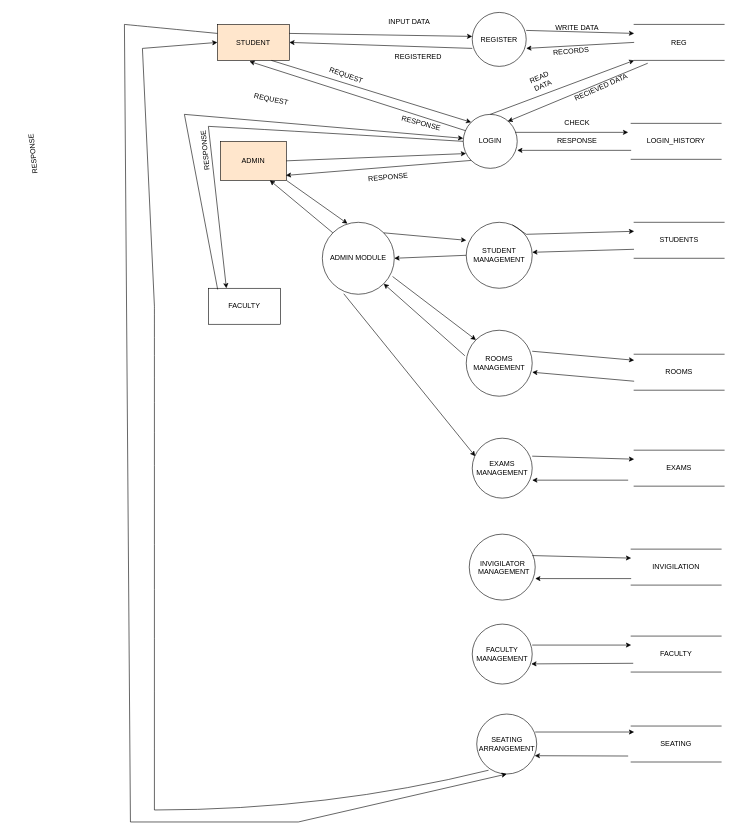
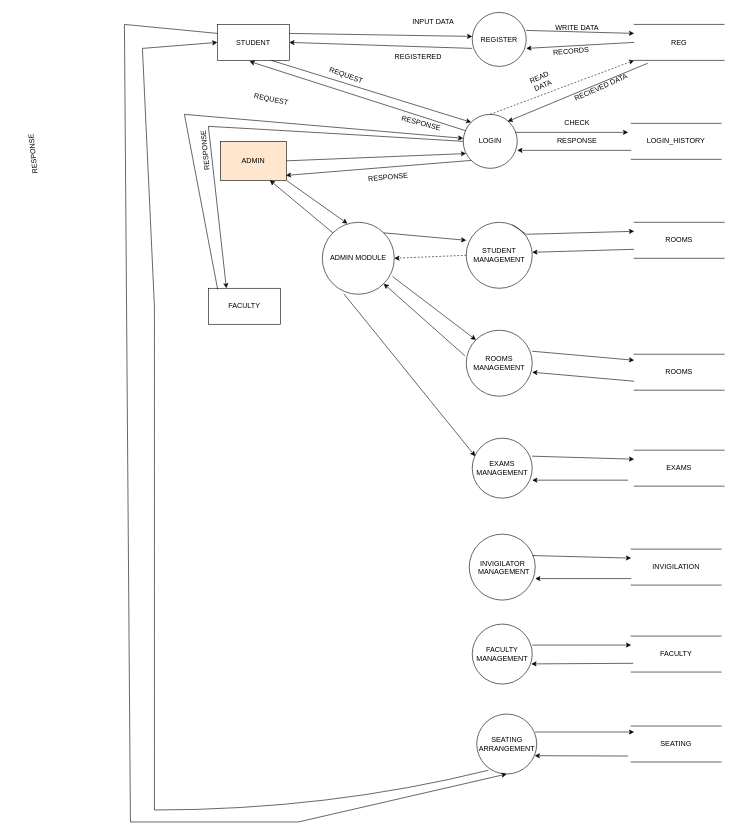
- <mxCell id="37" value="INPUT DATA" style="text;html=1;align=center;verticalAlign=middle;whiteSpace=wrap;rounded=0;" vertex="1" parent="1"><mxGeometry x="637" y="20" width="90" height="30" as="geometry" /></mxCell>
+ <mxCell id="37" value="INPUT DATA" style="text;html=1;align=center;verticalAlign=middle;whiteSpace=wrap;rounded=0;" vertex="1" parent="1"><mxGeometry x="677" y="20" width="90" height="30" as="geometry" /></mxCell>
- <mxCell id="2" value="STUDENT" style="html=1;dashed=0;whiteSpace=wrap;fillColor=#ffe6cc;" vertex="1" parent="1"><mxGeometry x="362" y="40" width="120" height="60" as="geometry" /></mxCell>
+ <mxCell id="2" value="STUDENT" style="html=1;dashed=0;whiteSpace=wrap;" vertex="1" parent="1"><mxGeometry x="362" y="40" width="120" height="60" as="geometry" /></mxCell>
- <mxCell id="44" value="" style="endArrow=classic;html=1;rounded=0;exitX=0.5;exitY=0;exitDx=0;exitDy=0;entryX=0;entryY=1;entryDx=0;entryDy=0;" edge="1" parent="1" source="7" target="10"><mxGeometry width="50" height="50" relative="1" as="geometry"><mxPoint x="858.81" y="144.09" as="sourcePoint" /><mxPoint x="1008.81" y="144.09" as="targetPoint" /></mxGeometry></mxCell>
+ <mxCell id="44" value="" style="endArrow=classic;html=1;rounded=0;exitX=0.5;exitY=0;exitDx=0;exitDy=0;entryX=0;entryY=1;entryDx=0;entryDy=0;dashed=1;" edge="1" parent="1" source="7" target="10"><mxGeometry width="50" height="50" relative="1" as="geometry"><mxPoint x="858.81" y="144.09" as="sourcePoint" /><mxPoint x="1008.81" y="144.09" as="targetPoint" /></mxGeometry></mxCell>
- <mxCell id="22" value="STUDENTS" style="html=1;dashed=0;whiteSpace=wrap;shape=partialRectangle;right=0;left=0;" vertex="1" parent="1"><mxGeometry x="1057" y="370" width="150" height="60" as="geometry" /></mxCell>
+ <mxCell id="22" value="ROOMS" style="html=1;dashed=0;whiteSpace=wrap;shape=partialRectangle;right=0;left=0;" vertex="1" parent="1"><mxGeometry x="1057" y="370" width="150" height="60" as="geometry" /></mxCell>
- <mxCell id="62" value="" style="endArrow=classic;html=1;rounded=0;entryX=1;entryY=0.5;entryDx=0;entryDy=0;exitX=0;exitY=0.5;exitDx=0;exitDy=0;" edge="1" parent="1" source="15" target="32"><mxGeometry width="50" height="50" relative="1" as="geometry"><mxPoint x="612" y="508" as="sourcePoint" /><mxPoint x="507" y="420" as="targetPoint" /></mxGeometry></mxCell>
+ <mxCell id="62" value="" style="endArrow=classic;html=1;rounded=0;entryX=1;entryY=0.5;entryDx=0;entryDy=0;exitX=0;exitY=0.5;exitDx=0;exitDy=0;dashed=1;" edge="1" parent="1" source="15" target="32"><mxGeometry width="50" height="50" relative="1" as="geometry"><mxPoint x="612" y="508" as="sourcePoint" /><mxPoint x="507" y="420" as="targetPoint" /></mxGeometry></mxCell>
